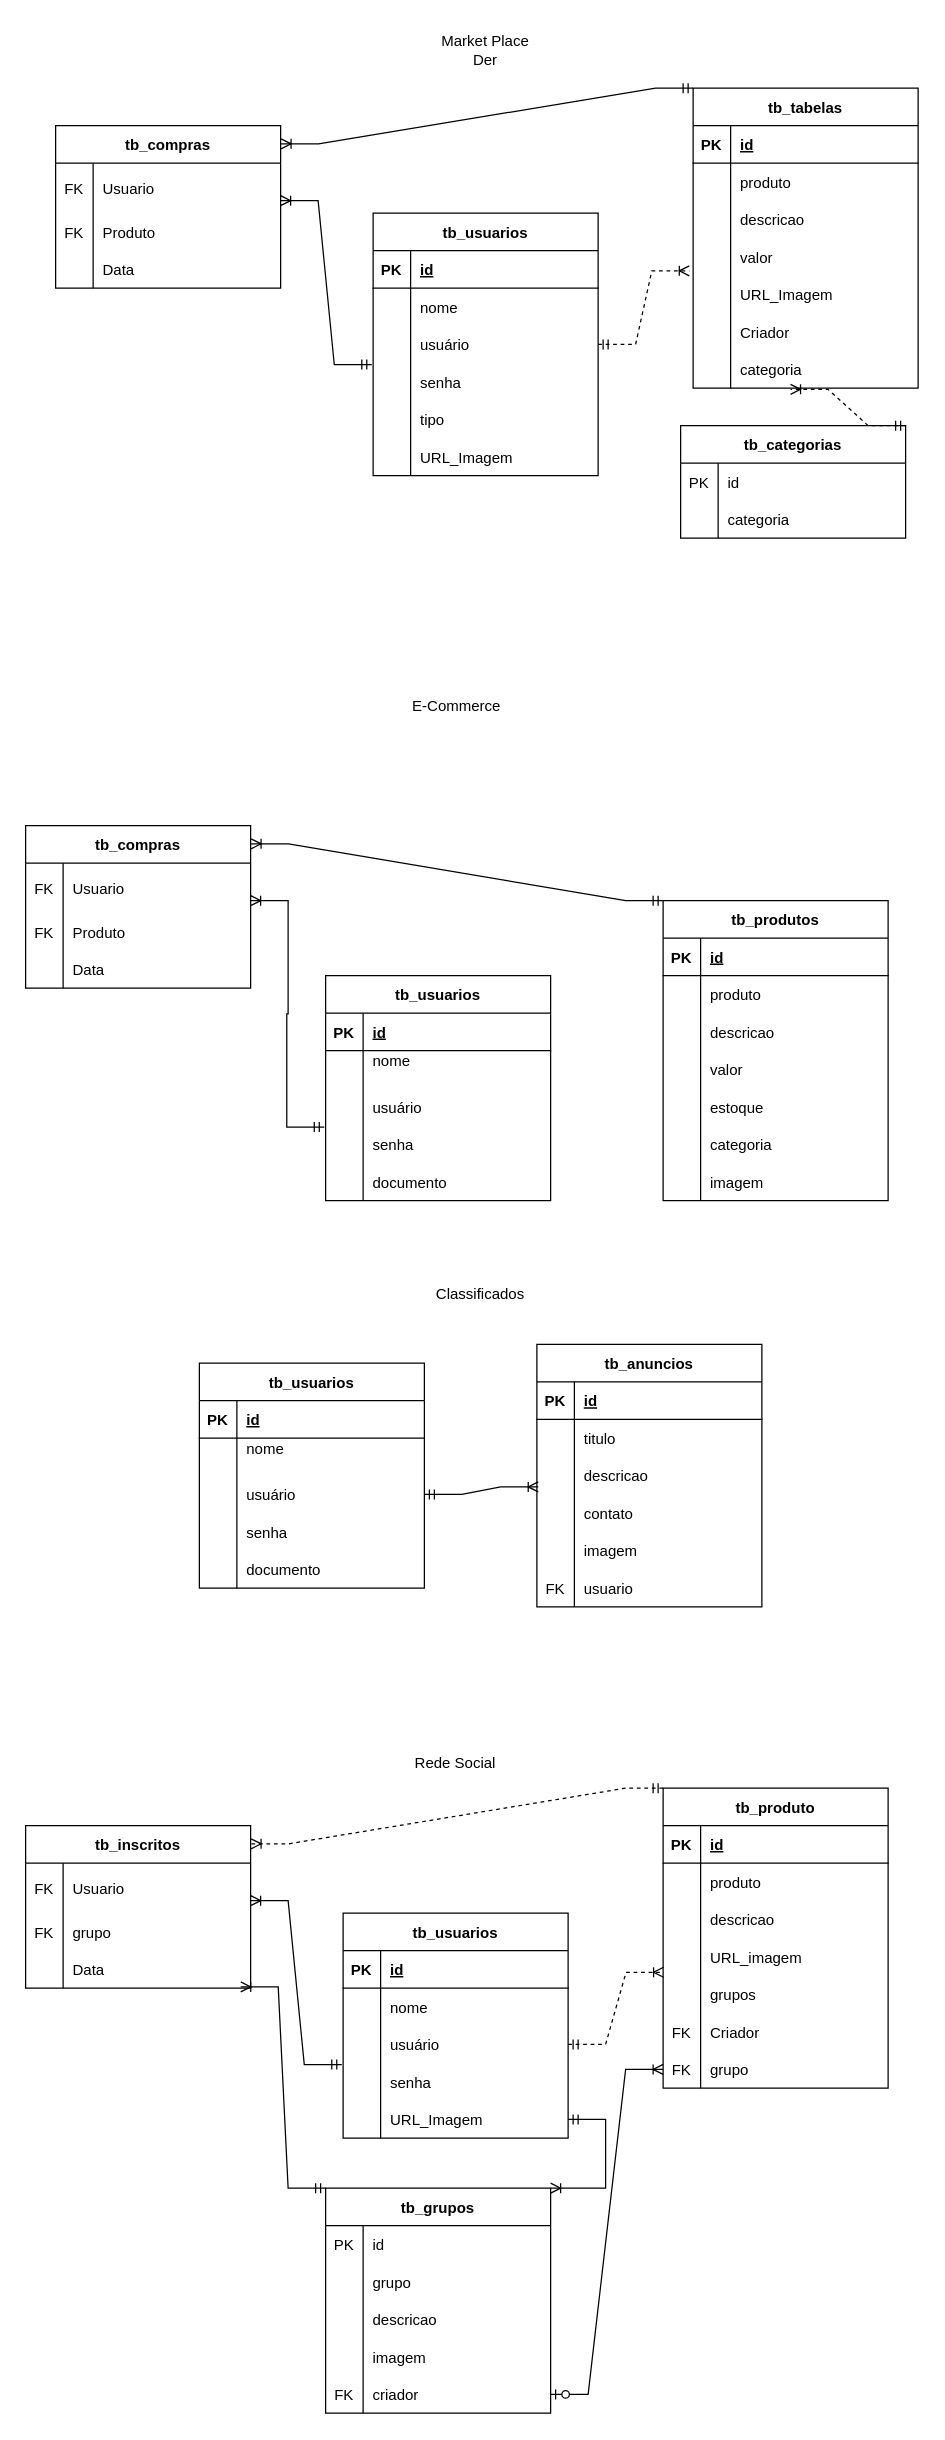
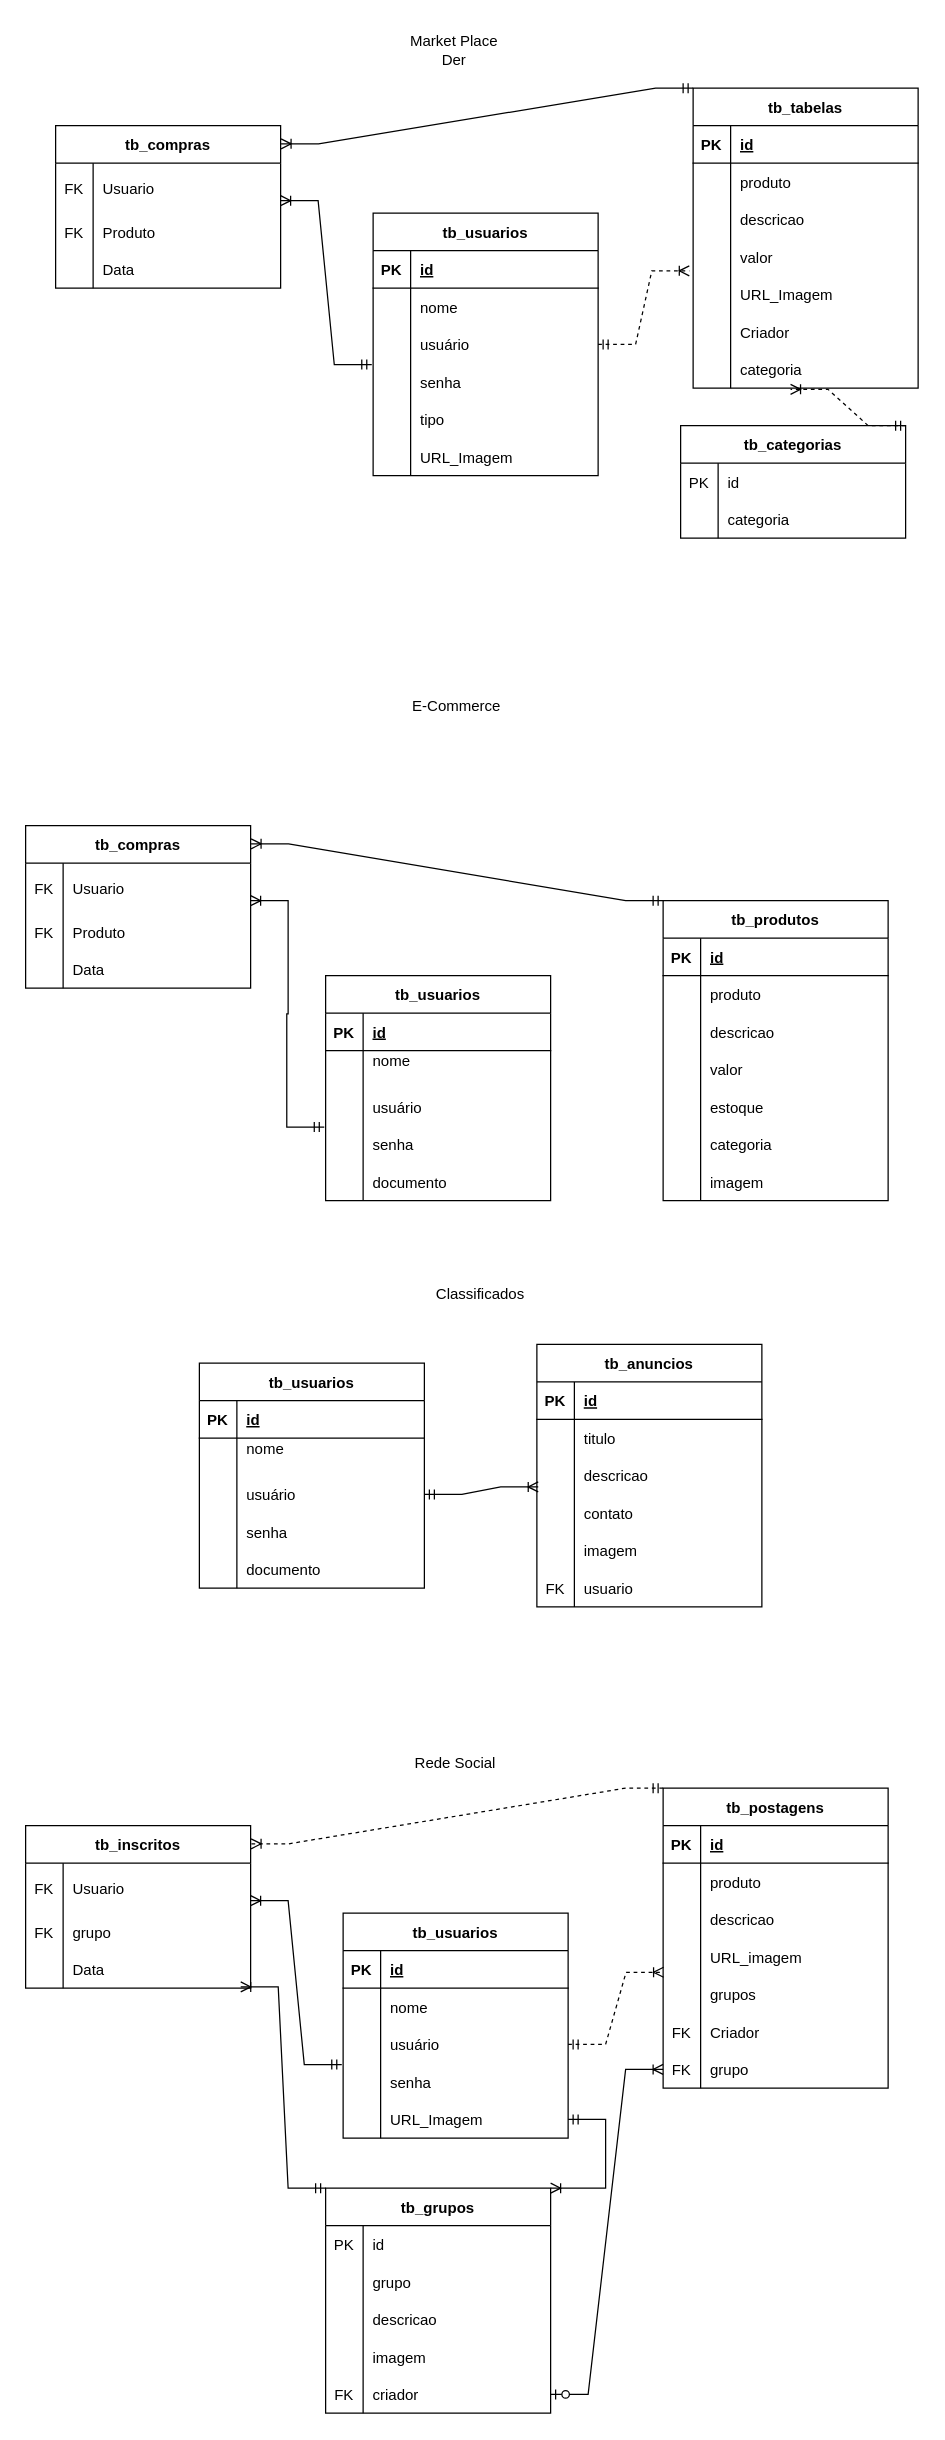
- <mxCell id="114" value="Market Place&lt;br&gt;Der" style="text;html=1;strokeColor=none;fillColor=none;align=center;verticalAlign=middle;whiteSpace=wrap;rounded=0;" vertex="1" parent="1"><mxGeometry x="343" y="20" width="90" height="40" as="geometry" /></mxCell>
+ <mxCell id="114" value="Market Place&lt;br&gt;Der" style="text;html=1;strokeColor=none;fillColor=none;align=center;verticalAlign=middle;whiteSpace=wrap;rounded=0;" vertex="1" parent="1"><mxGeometry x="318" y="20" width="90" height="40" as="geometry" /></mxCell>
- <mxCell id="195" value="tb_produto" style="shape=table;startSize=30;container=1;collapsible=1;childLayout=tableLayout;fixedRows=1;rowLines=0;fontStyle=1;align=center;resizeLast=1;" vertex="1" parent="1"><mxGeometry x="530" y="1430" width="180" height="240" as="geometry" /></mxCell>
+ <mxCell id="195" value="tb_postagens" style="shape=table;startSize=30;container=1;collapsible=1;childLayout=tableLayout;fixedRows=1;rowLines=0;fontStyle=1;align=center;resizeLast=1;" vertex="1" parent="1"><mxGeometry x="530" y="1430" width="180" height="240" as="geometry" /></mxCell>
